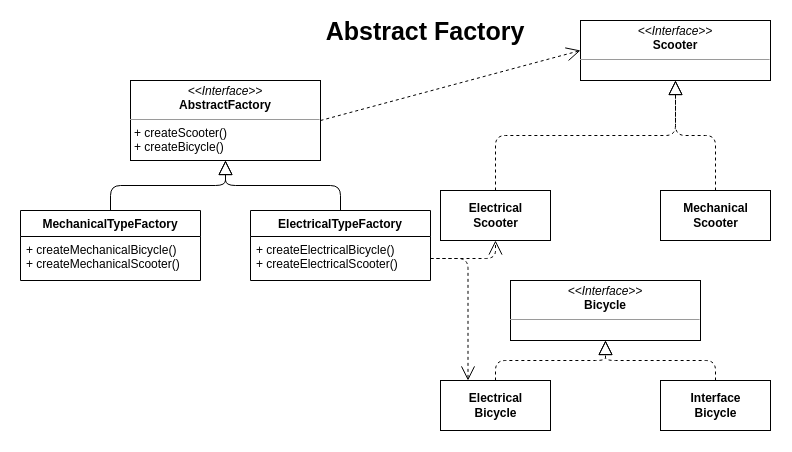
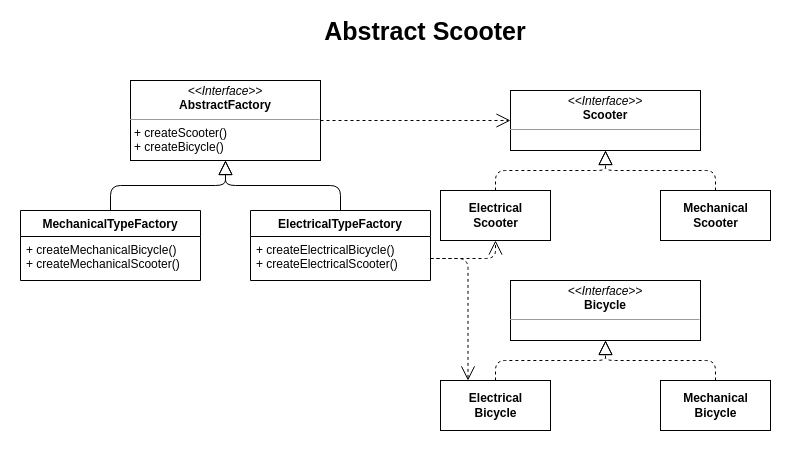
- <mxCell id="14" value="&lt;span style=&quot;font-size: 25px&quot;&gt;&lt;b&gt;Abstract Factory&lt;/b&gt;&lt;/span&gt;" style="text;html=1;strokeColor=none;fillColor=none;align=center;verticalAlign=middle;whiteSpace=wrap;rounded=0;" vertex="1" parent="1"><mxGeometry x="320" y="20" width="210" height="20" as="geometry" /></mxCell>
+ <mxCell id="14" value="&lt;span style=&quot;font-size: 25px&quot;&gt;&lt;b&gt;Abstract Scooter&lt;/b&gt;&lt;/span&gt;" style="text;html=1;strokeColor=none;fillColor=none;align=center;verticalAlign=middle;whiteSpace=wrap;rounded=0;" vertex="1" parent="1"><mxGeometry x="320" y="20" width="210" height="20" as="geometry" /></mxCell>
- <mxCell id="2" value="&lt;p style=&quot;margin: 0px ; margin-top: 4px ; text-align: center&quot;&gt;&lt;i&gt;&amp;lt;&amp;lt;Interface&amp;gt;&amp;gt;&lt;/i&gt;&lt;br&gt;&lt;span style=&quot;text-align: left&quot;&gt;&lt;b&gt;Scooter&lt;/b&gt;&lt;/span&gt;&lt;br&gt;&lt;/p&gt;&lt;hr size=&quot;1&quot;&gt;&lt;p style=&quot;margin: 0px ; margin-left: 4px&quot;&gt;&lt;br&gt;&lt;/p&gt;" style="verticalAlign=top;align=left;overflow=fill;fontSize=12;fontFamily=Helvetica;html=1;" vertex="1" parent="1"><mxGeometry x="580" y="20" width="190" height="60" as="geometry" /></mxCell>
+ <mxCell id="2" value="&lt;p style=&quot;margin: 0px ; margin-top: 4px ; text-align: center&quot;&gt;&lt;i&gt;&amp;lt;&amp;lt;Interface&amp;gt;&amp;gt;&lt;/i&gt;&lt;br&gt;&lt;span style=&quot;text-align: left&quot;&gt;&lt;b&gt;Scooter&lt;/b&gt;&lt;/span&gt;&lt;br&gt;&lt;/p&gt;&lt;hr size=&quot;1&quot;&gt;&lt;p style=&quot;margin: 0px ; margin-left: 4px&quot;&gt;&lt;br&gt;&lt;/p&gt;" style="verticalAlign=top;align=left;overflow=fill;fontSize=12;fontFamily=Helvetica;html=1;" vertex="1" parent="1"><mxGeometry x="510" y="90" width="190" height="60" as="geometry" /></mxCell>
- <mxCell id="17" value="&lt;b&gt;Interface&lt;br&gt;&lt;/b&gt;&lt;b style=&quot;text-align: left&quot;&gt;Bicycle&lt;/b&gt;&lt;b&gt;&lt;br&gt;&lt;/b&gt;" style="html=1;" vertex="1" parent="1"><mxGeometry x="660" y="380" width="110" height="50" as="geometry" /></mxCell>
+ <mxCell id="17" value="&lt;b&gt;Mechanical&lt;br&gt;&lt;/b&gt;&lt;b style=&quot;text-align: left&quot;&gt;Bicycle&lt;/b&gt;&lt;b&gt;&lt;br&gt;&lt;/b&gt;" style="html=1;" vertex="1" parent="1"><mxGeometry x="660" y="380" width="110" height="50" as="geometry" /></mxCell>
